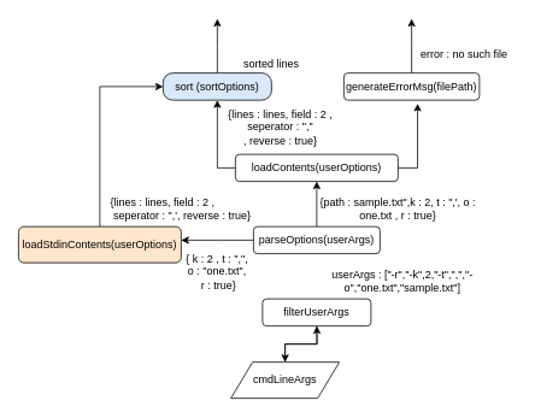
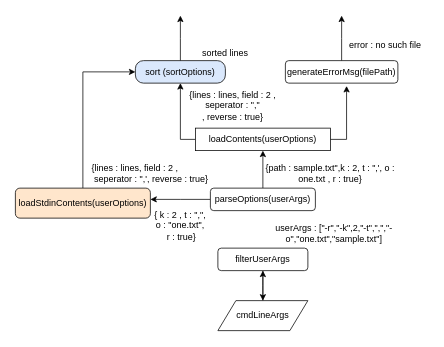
- <mxCell id="8" value="loadContents(userOptions)" style="rounded=1;whiteSpace=wrap;html=1;" vertex="1" parent="1"><mxGeometry x="260" y="170" width="180" height="30" as="geometry" /></mxCell>
+ <mxCell id="8" value="loadContents(userOptions)" style="whiteSpace=wrap;html=1;rounded=0;" vertex="1" parent="1"><mxGeometry x="260" y="170" width="180" height="30" as="geometry" /></mxCell>
- <mxCell id="20" value="cmdLineArgs" style="shape=parallelogram;perimeter=parallelogramPerimeter;whiteSpace=wrap;html=1;" vertex="1" parent="1"><mxGeometry x="255" y="400" width="120" height="40" as="geometry" /></mxCell>
+ <mxCell id="20" value="cmdLineArgs" style="shape=parallelogram;perimeter=parallelogramPerimeter;whiteSpace=wrap;html=1;" vertex="1" parent="1"><mxGeometry x="290" y="400" width="120" height="40" as="geometry" /></mxCell>
